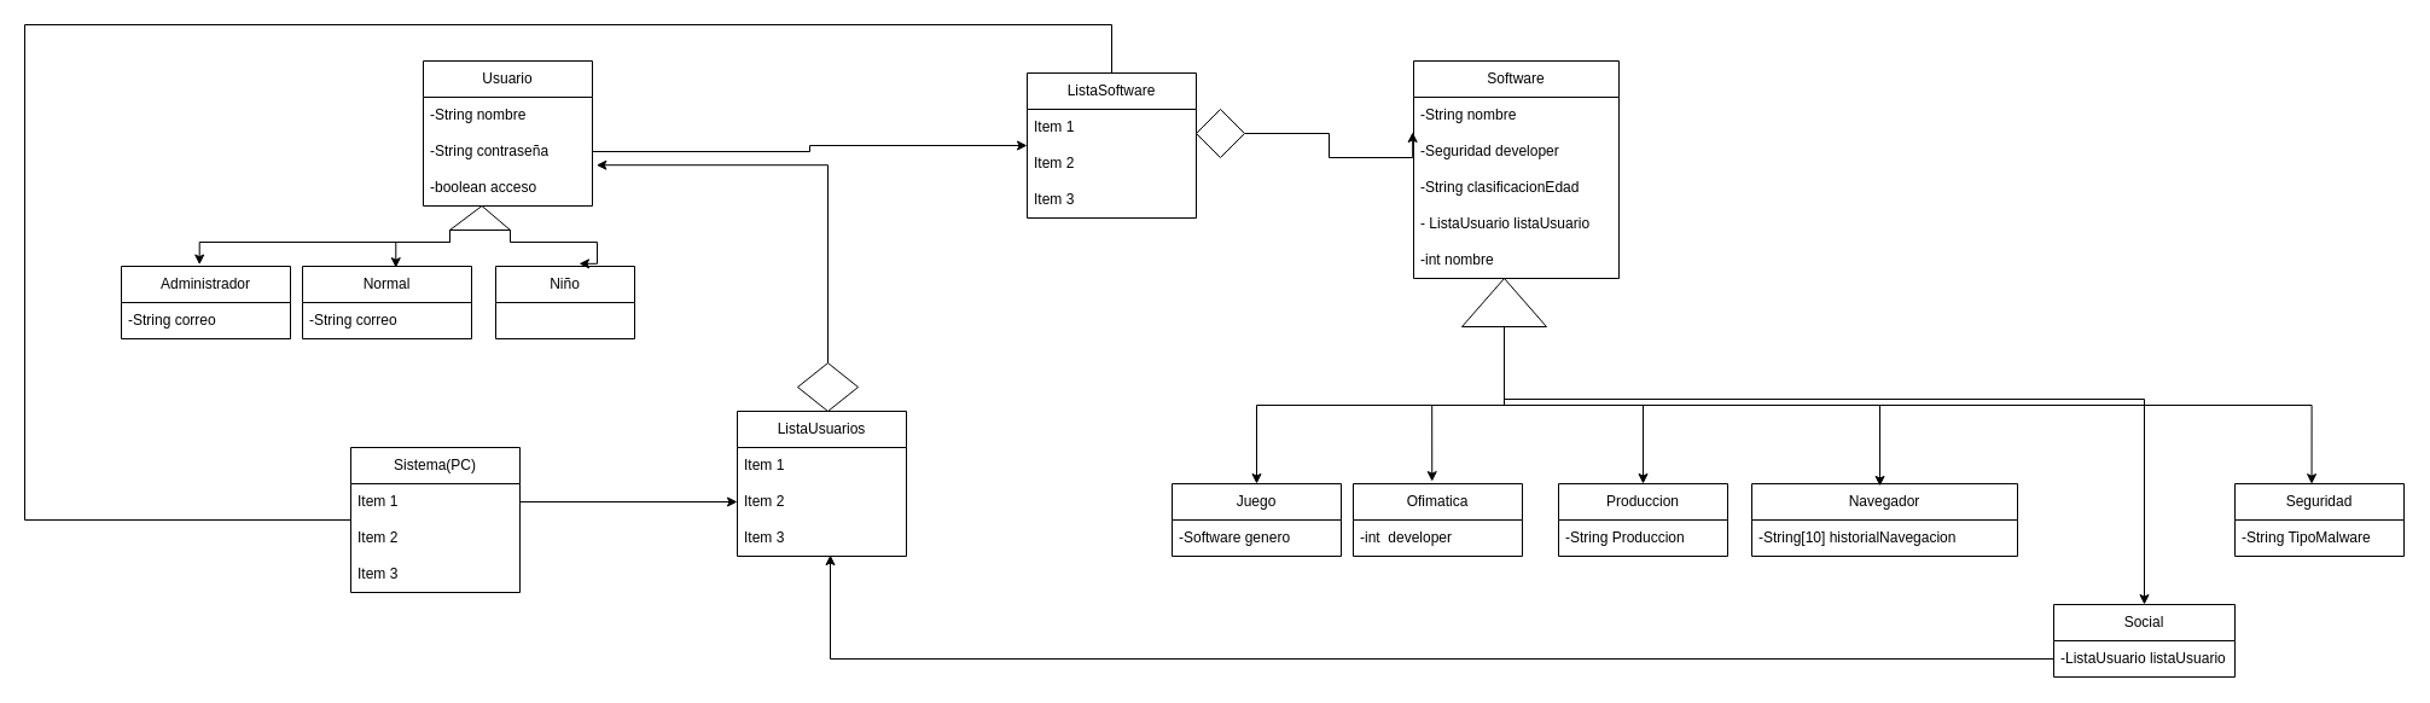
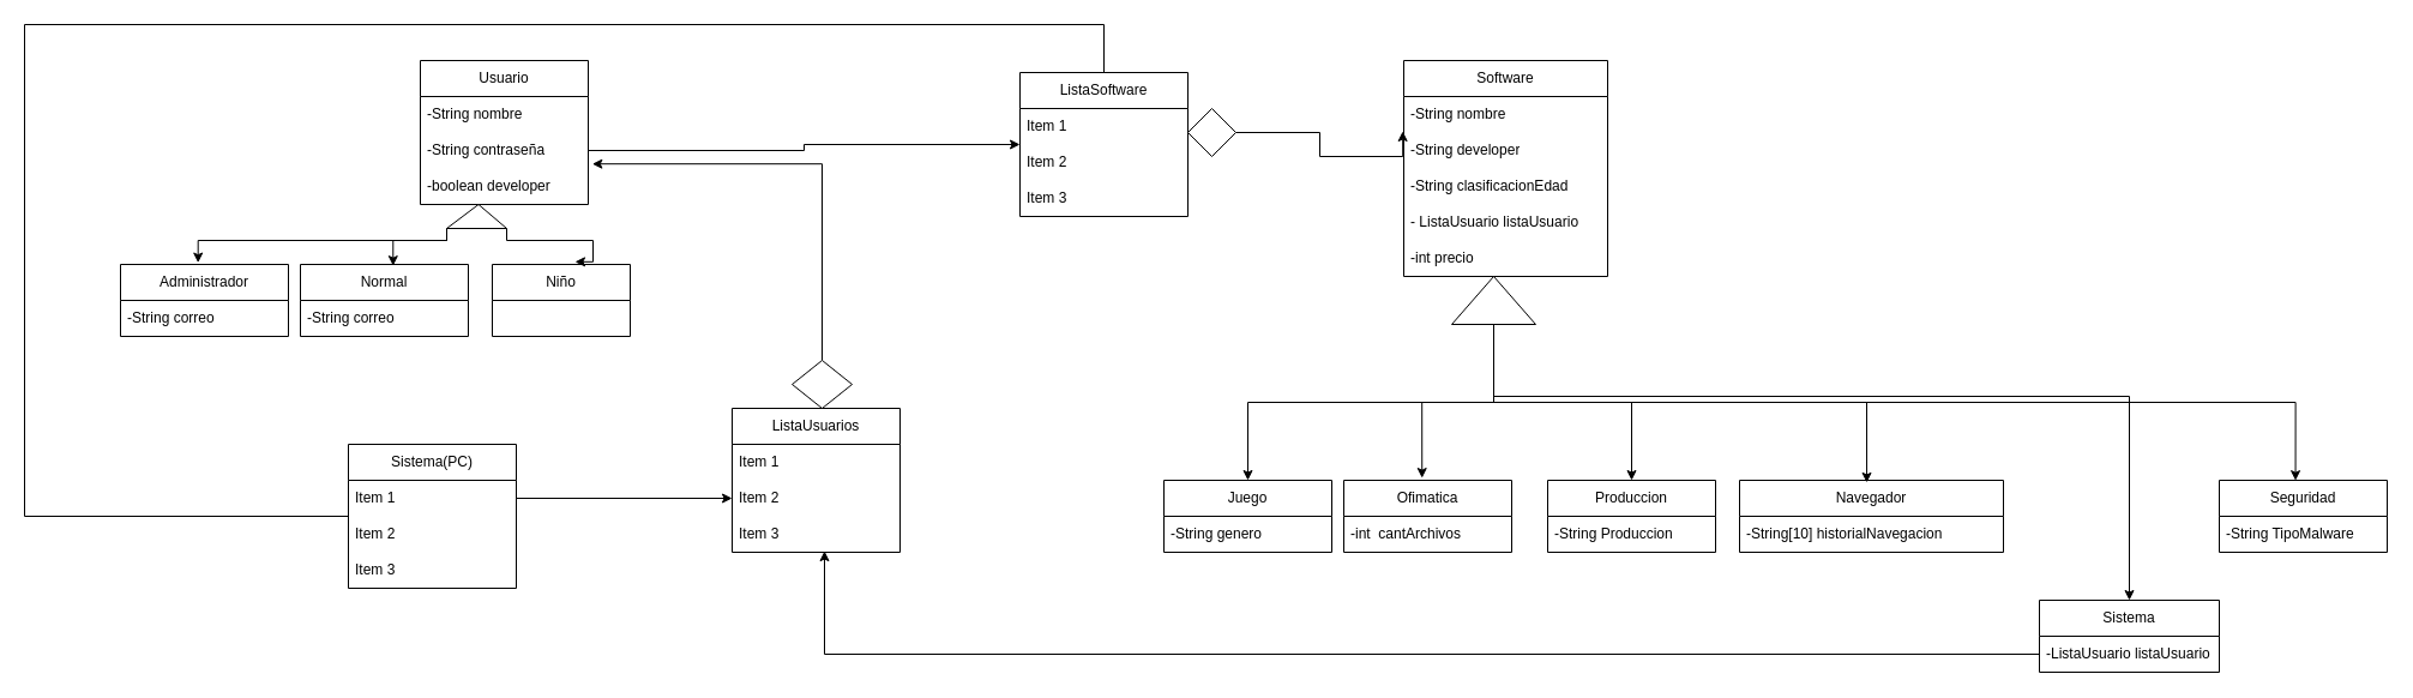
- <mxCell id="8" value="-Seguridad developer" style="text;strokeColor=none;fillColor=none;align=left;verticalAlign=middle;spacingLeft=4;spacingRight=4;overflow=hidden;points=[[0,0.5],[1,0.5]];portConstraint=eastwest;rotatable=0;whiteSpace=wrap;html=1;" parent="6" vertex="1"><mxGeometry y="60" width="170" height="30" as="geometry" /></mxCell>
+ <mxCell id="8" value="-String developer" style="text;strokeColor=none;fillColor=none;align=left;verticalAlign=middle;spacingLeft=4;spacingRight=4;overflow=hidden;points=[[0,0.5],[1,0.5]];portConstraint=eastwest;rotatable=0;whiteSpace=wrap;html=1;" parent="6" vertex="1"><mxGeometry y="60" width="170" height="30" as="geometry" /></mxCell>
- <mxCell id="5" value="-boolean acceso" style="text;strokeColor=none;fillColor=none;align=left;verticalAlign=middle;spacingLeft=4;spacingRight=4;overflow=hidden;points=[[0,0.5],[1,0.5]];portConstraint=eastwest;rotatable=0;whiteSpace=wrap;html=1;" vertex="1" parent="2"><mxGeometry y="90" width="140" height="30" as="geometry" /></mxCell>
+ <mxCell id="5" value="-boolean developer" style="text;strokeColor=none;fillColor=none;align=left;verticalAlign=middle;spacingLeft=4;spacingRight=4;overflow=hidden;points=[[0,0.5],[1,0.5]];portConstraint=eastwest;rotatable=0;whiteSpace=wrap;html=1;" vertex="1" parent="2"><mxGeometry y="90" width="140" height="30" as="geometry" /></mxCell>
- <mxCell id="11" value="-int nombre" style="text;strokeColor=none;fillColor=none;align=left;verticalAlign=middle;spacingLeft=4;spacingRight=4;overflow=hidden;points=[[0,0.5],[1,0.5]];portConstraint=eastwest;rotatable=0;whiteSpace=wrap;html=1;" parent="6" vertex="1"><mxGeometry y="150" width="170" height="30" as="geometry" /></mxCell>
+ <mxCell id="11" value="-int precio" style="text;strokeColor=none;fillColor=none;align=left;verticalAlign=middle;spacingLeft=4;spacingRight=4;overflow=hidden;points=[[0,0.5],[1,0.5]];portConstraint=eastwest;rotatable=0;whiteSpace=wrap;html=1;" parent="6" vertex="1"><mxGeometry y="150" width="170" height="30" as="geometry" /></mxCell>
- <mxCell id="13" value="-Software genero" style="text;strokeColor=none;fillColor=none;align=left;verticalAlign=middle;spacingLeft=4;spacingRight=4;overflow=hidden;points=[[0,0.5],[1,0.5]];portConstraint=eastwest;rotatable=0;whiteSpace=wrap;html=1;" parent="12" vertex="1"><mxGeometry y="30" width="140" height="30" as="geometry" /></mxCell>
+ <mxCell id="13" value="-String genero" style="text;strokeColor=none;fillColor=none;align=left;verticalAlign=middle;spacingLeft=4;spacingRight=4;overflow=hidden;points=[[0,0.5],[1,0.5]];portConstraint=eastwest;rotatable=0;whiteSpace=wrap;html=1;" parent="12" vertex="1"><mxGeometry y="30" width="140" height="30" as="geometry" /></mxCell>
- <mxCell id="15" value="-int&amp;nbsp; developer" style="text;strokeColor=none;fillColor=none;align=left;verticalAlign=middle;spacingLeft=4;spacingRight=4;overflow=hidden;points=[[0,0.5],[1,0.5]];portConstraint=eastwest;rotatable=0;whiteSpace=wrap;html=1;" parent="14" vertex="1"><mxGeometry y="30" width="140" height="30" as="geometry" /></mxCell>
+ <mxCell id="15" value="-int&amp;nbsp; cantArchivos" style="text;strokeColor=none;fillColor=none;align=left;verticalAlign=middle;spacingLeft=4;spacingRight=4;overflow=hidden;points=[[0,0.5],[1,0.5]];portConstraint=eastwest;rotatable=0;whiteSpace=wrap;html=1;" parent="14" vertex="1"><mxGeometry y="30" width="140" height="30" as="geometry" /></mxCell>
- <mxCell id="22" value="Social" style="swimlane;fontStyle=0;childLayout=stackLayout;horizontal=1;startSize=30;horizontalStack=0;resizeParent=1;resizeParentMax=0;resizeLast=0;collapsible=1;marginBottom=0;whiteSpace=wrap;html=1;" parent="1" vertex="1"><mxGeometry x="1700" y="500" width="150" height="60" as="geometry" /></mxCell>
+ <mxCell id="22" value="Sistema" style="swimlane;fontStyle=0;childLayout=stackLayout;horizontal=1;startSize=30;horizontalStack=0;resizeParent=1;resizeParentMax=0;resizeLast=0;collapsible=1;marginBottom=0;whiteSpace=wrap;html=1;" parent="1" vertex="1"><mxGeometry x="1700" y="500" width="150" height="60" as="geometry" /></mxCell>
